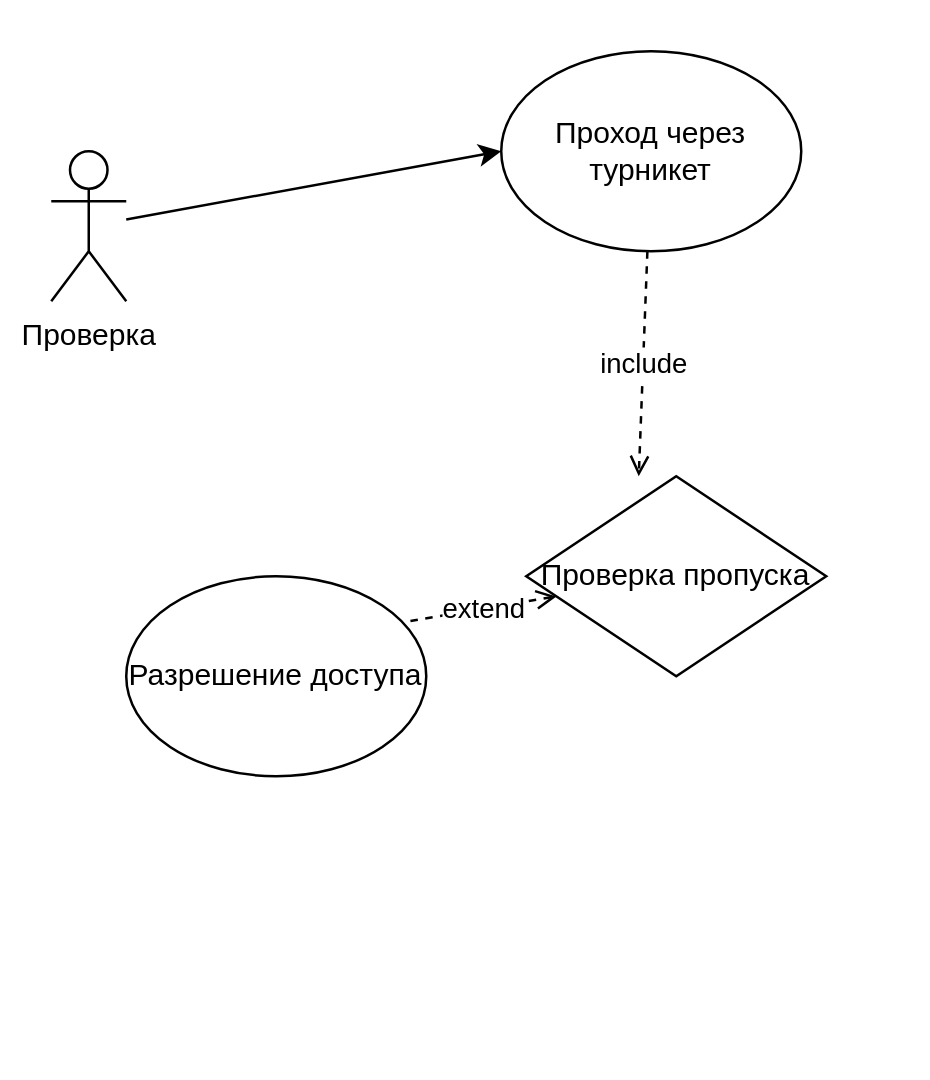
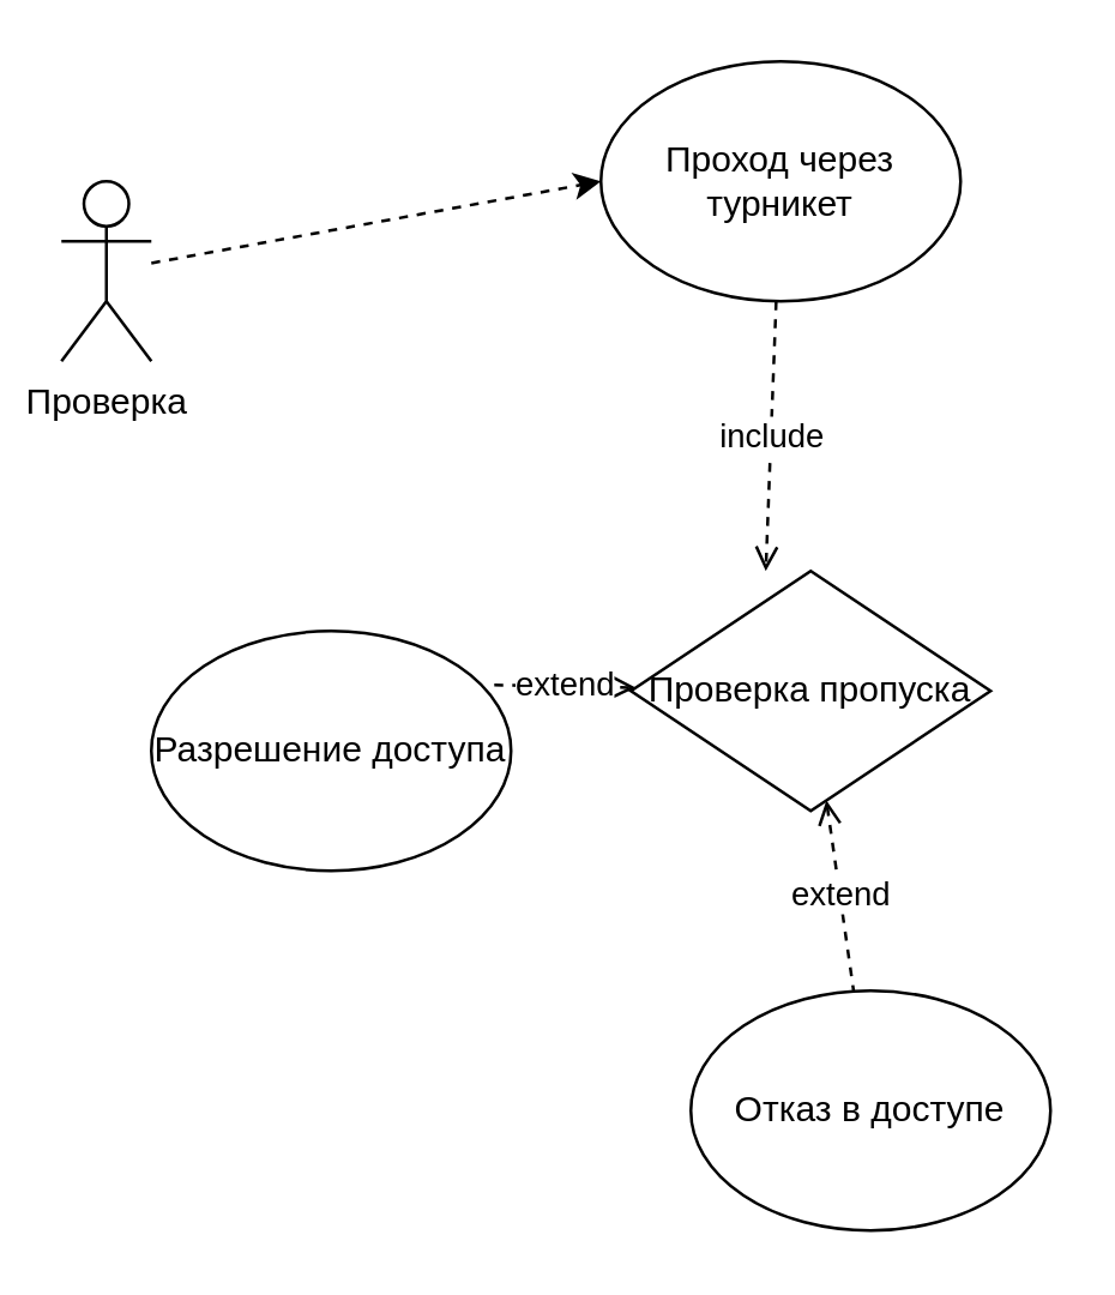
- <mxCell id="2" style="rounded=0;orthogonalLoop=1;jettySize=auto;html=1;entryX=0;entryY=0.5;entryDx=0;entryDy=0;" edge="1" parent="1" source="3" target="4"><mxGeometry relative="1" as="geometry" /></mxCell>
+ <mxCell id="2" style="rounded=0;orthogonalLoop=1;jettySize=auto;html=1;entryX=0;entryY=0.5;entryDx=0;entryDy=0;dashed=1;" edge="1" parent="1" source="3" target="4"><mxGeometry relative="1" as="geometry" /></mxCell>
- <mxCell id="7" value="Разрешение доступа" style="ellipse;whiteSpace=wrap;html=1;" vertex="1" parent="1"><mxGeometry x="50" y="230" width="120" height="80" as="geometry" /></mxCell>
+ <mxCell id="7" value="Разрешение доступа" style="ellipse;whiteSpace=wrap;html=1;" vertex="1" parent="1"><mxGeometry x="50" y="210" width="120" height="80" as="geometry" /></mxCell>
+ <mxCell id="5" value="extend" style="rounded=0;orthogonalLoop=1;jettySize=auto;html=1;dashed=1;startArrow=open;startFill=0;endArrow=none;endFill=0;" edge="1" parent="1" source="6" target="8"><mxGeometry x="-0.016" relative="1" as="geometry"><mxPoint as="offset" /></mxGeometry></mxCell>
+ <mxCell id="8" value="Отказ в доступе" style="ellipse;whiteSpace=wrap;html=1;" vertex="1" parent="1"><mxGeometry x="230" y="330" width="120" height="80" as="geometry" /></mxCell>
